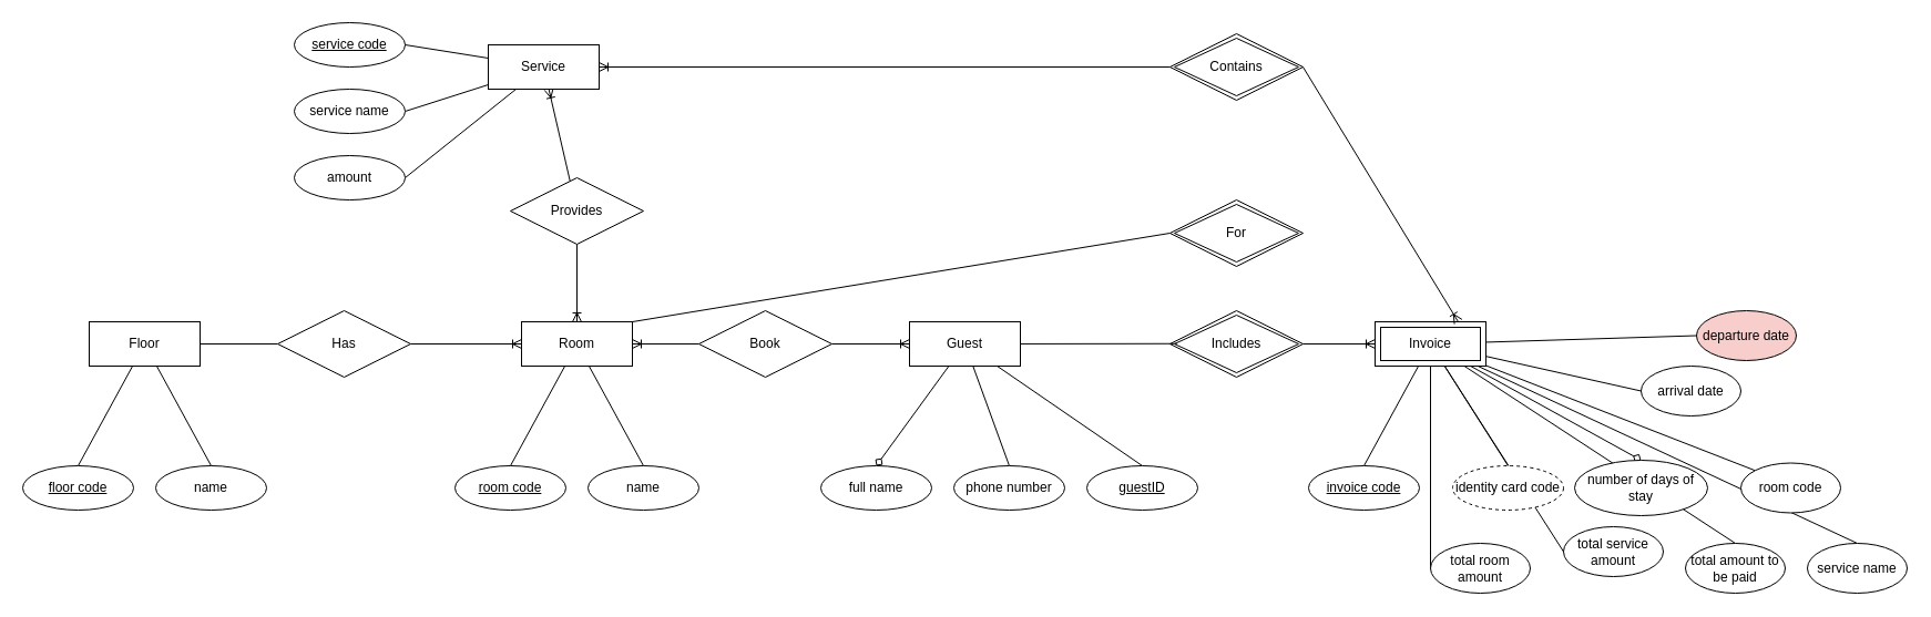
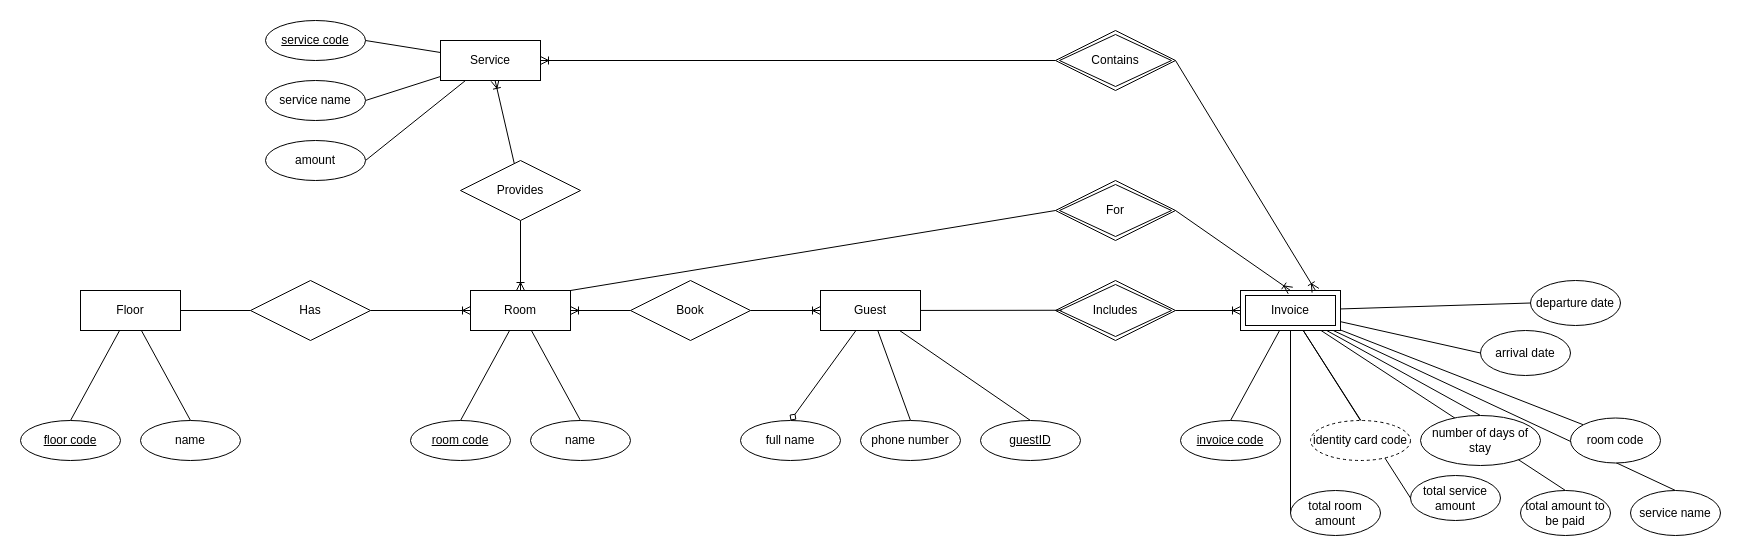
+ <mxCell id="66" style="edgeStyle=none;rounded=0;orthogonalLoop=1;jettySize=auto;html=1;exitX=0.5;exitY=0;exitDx=0;exitDy=0;entryX=1;entryY=0.5;entryDx=0;entryDy=0;endArrow=none;endFill=0;startArrow=ERoneToMany;startFill=0;" edge="1" parent="1" source="35" target="64"><mxGeometry relative="1" as="geometry"><mxPoint x="1295" y="240" as="sourcePoint" /><mxPoint x="1230" y="160" as="targetPoint" /></mxGeometry></mxCell>
- <mxCell id="40" value="departure date" style="ellipse;whiteSpace=wrap;html=1;align=center;fillColor=#f8cecc;" vertex="1" parent="24"><mxGeometry x="350" width="90" height="45" as="geometry" /></mxCell>
+ <mxCell id="40" value="departure date" style="ellipse;whiteSpace=wrap;html=1;align=center;" vertex="1" parent="24"><mxGeometry x="350" width="90" height="45" as="geometry" /></mxCell>
- <mxCell id="27" style="edgeStyle=none;rounded=0;orthogonalLoop=1;jettySize=auto;html=1;entryX=0.5;entryY=0;entryDx=0;entryDy=0;endArrow=diamond;endFill=0;" edge="1" parent="24" source="35" target="38"><mxGeometry relative="1" as="geometry" /></mxCell>
+ <mxCell id="27" style="edgeStyle=none;rounded=0;orthogonalLoop=1;jettySize=auto;html=1;entryX=0.5;entryY=0;entryDx=0;entryDy=0;endArrow=none;endFill=0;" edge="1" parent="24" source="35" target="38"><mxGeometry relative="1" as="geometry" /></mxCell>
